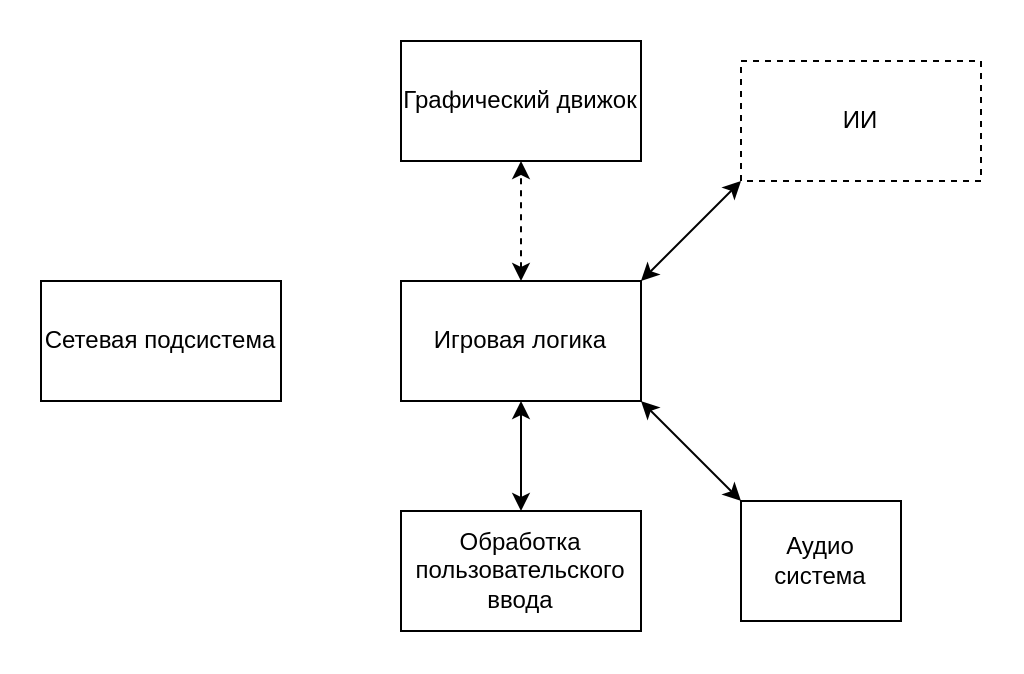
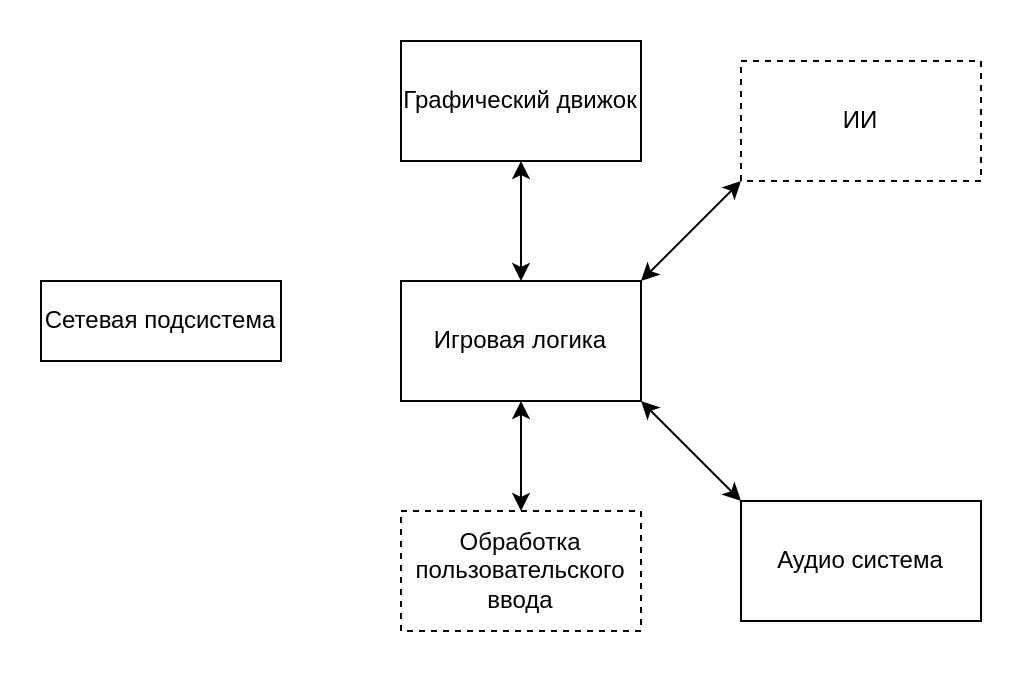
- <mxCell id="8" value="" style="endArrow=classic;startArrow=classic;html=1;rounded=0;exitX=0.5;exitY=0;exitDx=0;exitDy=0;entryX=0.5;entryY=1;entryDx=0;entryDy=0;dashed=1;" edge="1" parent="1" source="4" target="2"><mxGeometry width="50" height="50" relative="1" as="geometry"><mxPoint x="210" y="210" as="sourcePoint" /><mxPoint x="260" y="160" as="targetPoint" /></mxGeometry></mxCell>
+ <mxCell id="8" value="" style="endArrow=classic;startArrow=classic;html=1;rounded=0;exitX=0.5;exitY=0;exitDx=0;exitDy=0;entryX=0.5;entryY=1;entryDx=0;entryDy=0;" edge="1" parent="1" source="4" target="2"><mxGeometry width="50" height="50" relative="1" as="geometry"><mxPoint x="210" y="210" as="sourcePoint" /><mxPoint x="260" y="160" as="targetPoint" /></mxGeometry></mxCell>
- <mxCell id="7" value="Сетевая подсистема" style="rounded=0;whiteSpace=wrap;html=1;" vertex="1" parent="1"><mxGeometry x="20" y="140" width="120" height="60" as="geometry" /></mxCell>
+ <mxCell id="7" value="Сетевая подсистема" style="rounded=0;whiteSpace=wrap;html=1;" vertex="1" parent="1"><mxGeometry x="20" y="140" width="120" height="40" as="geometry" /></mxCell>
- <mxCell id="3" value="Аудио система" style="rounded=0;whiteSpace=wrap;html=1;" vertex="1" parent="1"><mxGeometry x="370" y="250" width="80" height="60" as="geometry" /></mxCell>
+ <mxCell id="3" value="Аудио система" style="rounded=0;whiteSpace=wrap;html=1;" vertex="1" parent="1"><mxGeometry x="370" y="250" width="120" height="60" as="geometry" /></mxCell>
- <mxCell id="6" value="Обработка пользовательского ввода" style="rounded=0;whiteSpace=wrap;html=1;" vertex="1" parent="1"><mxGeometry x="200" y="255" width="120" height="60" as="geometry" /></mxCell>
+ <mxCell id="6" value="Обработка пользовательского ввода" style="rounded=0;whiteSpace=wrap;html=1;dashed=1;" vertex="1" parent="1"><mxGeometry x="200" y="255" width="120" height="60" as="geometry" /></mxCell>
